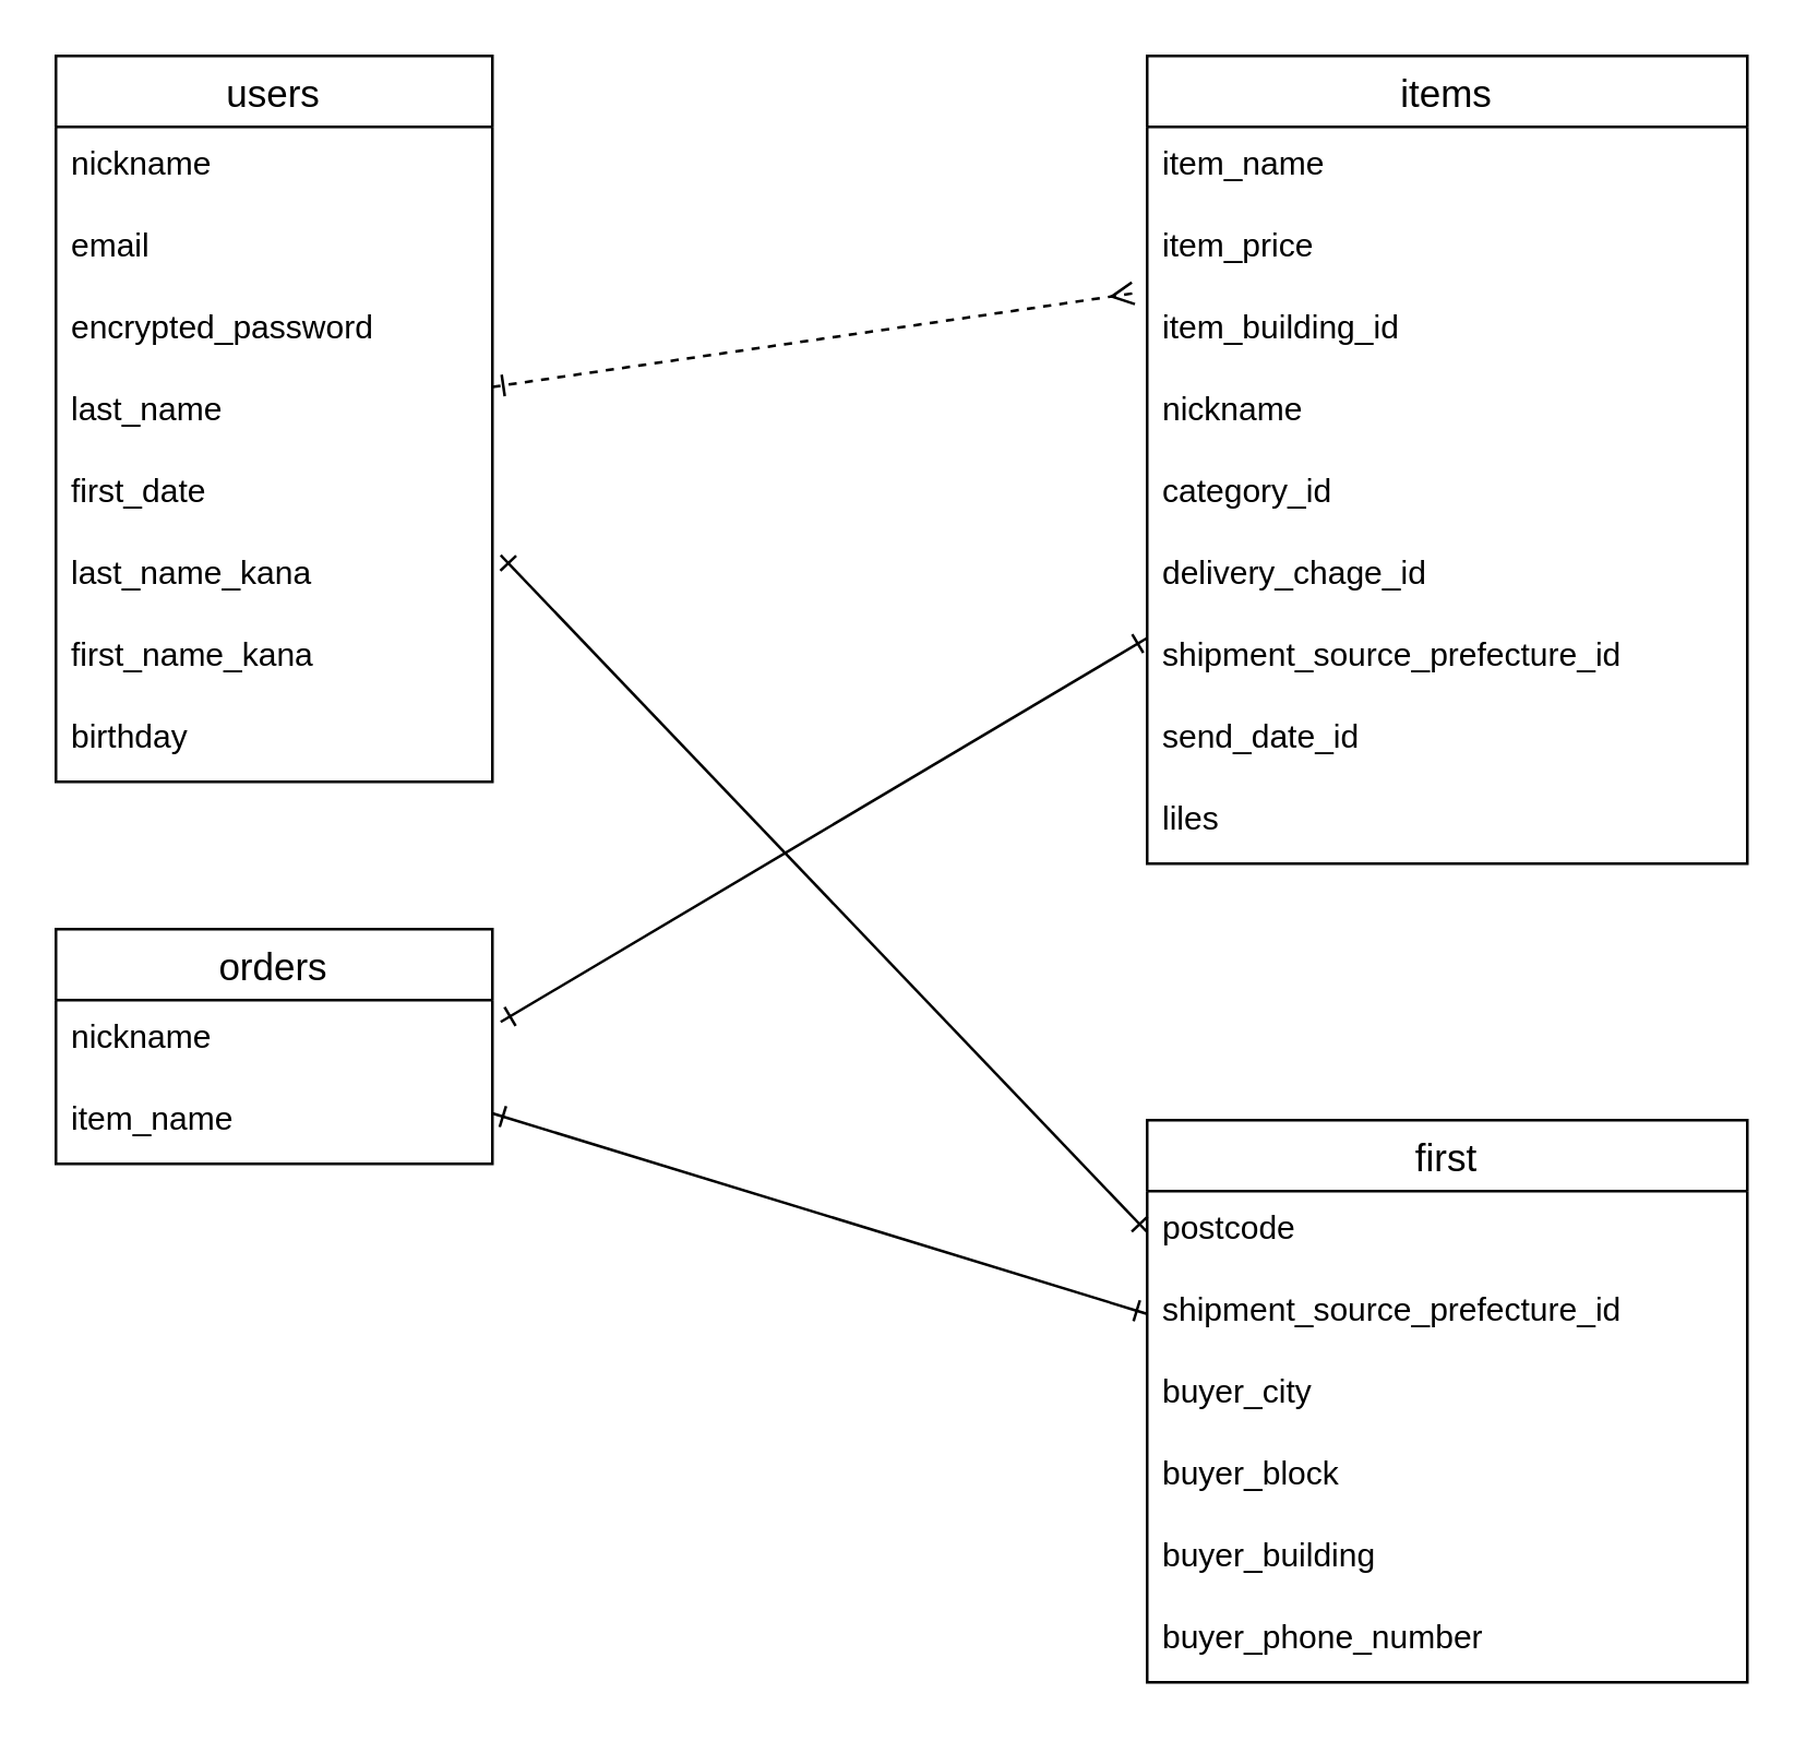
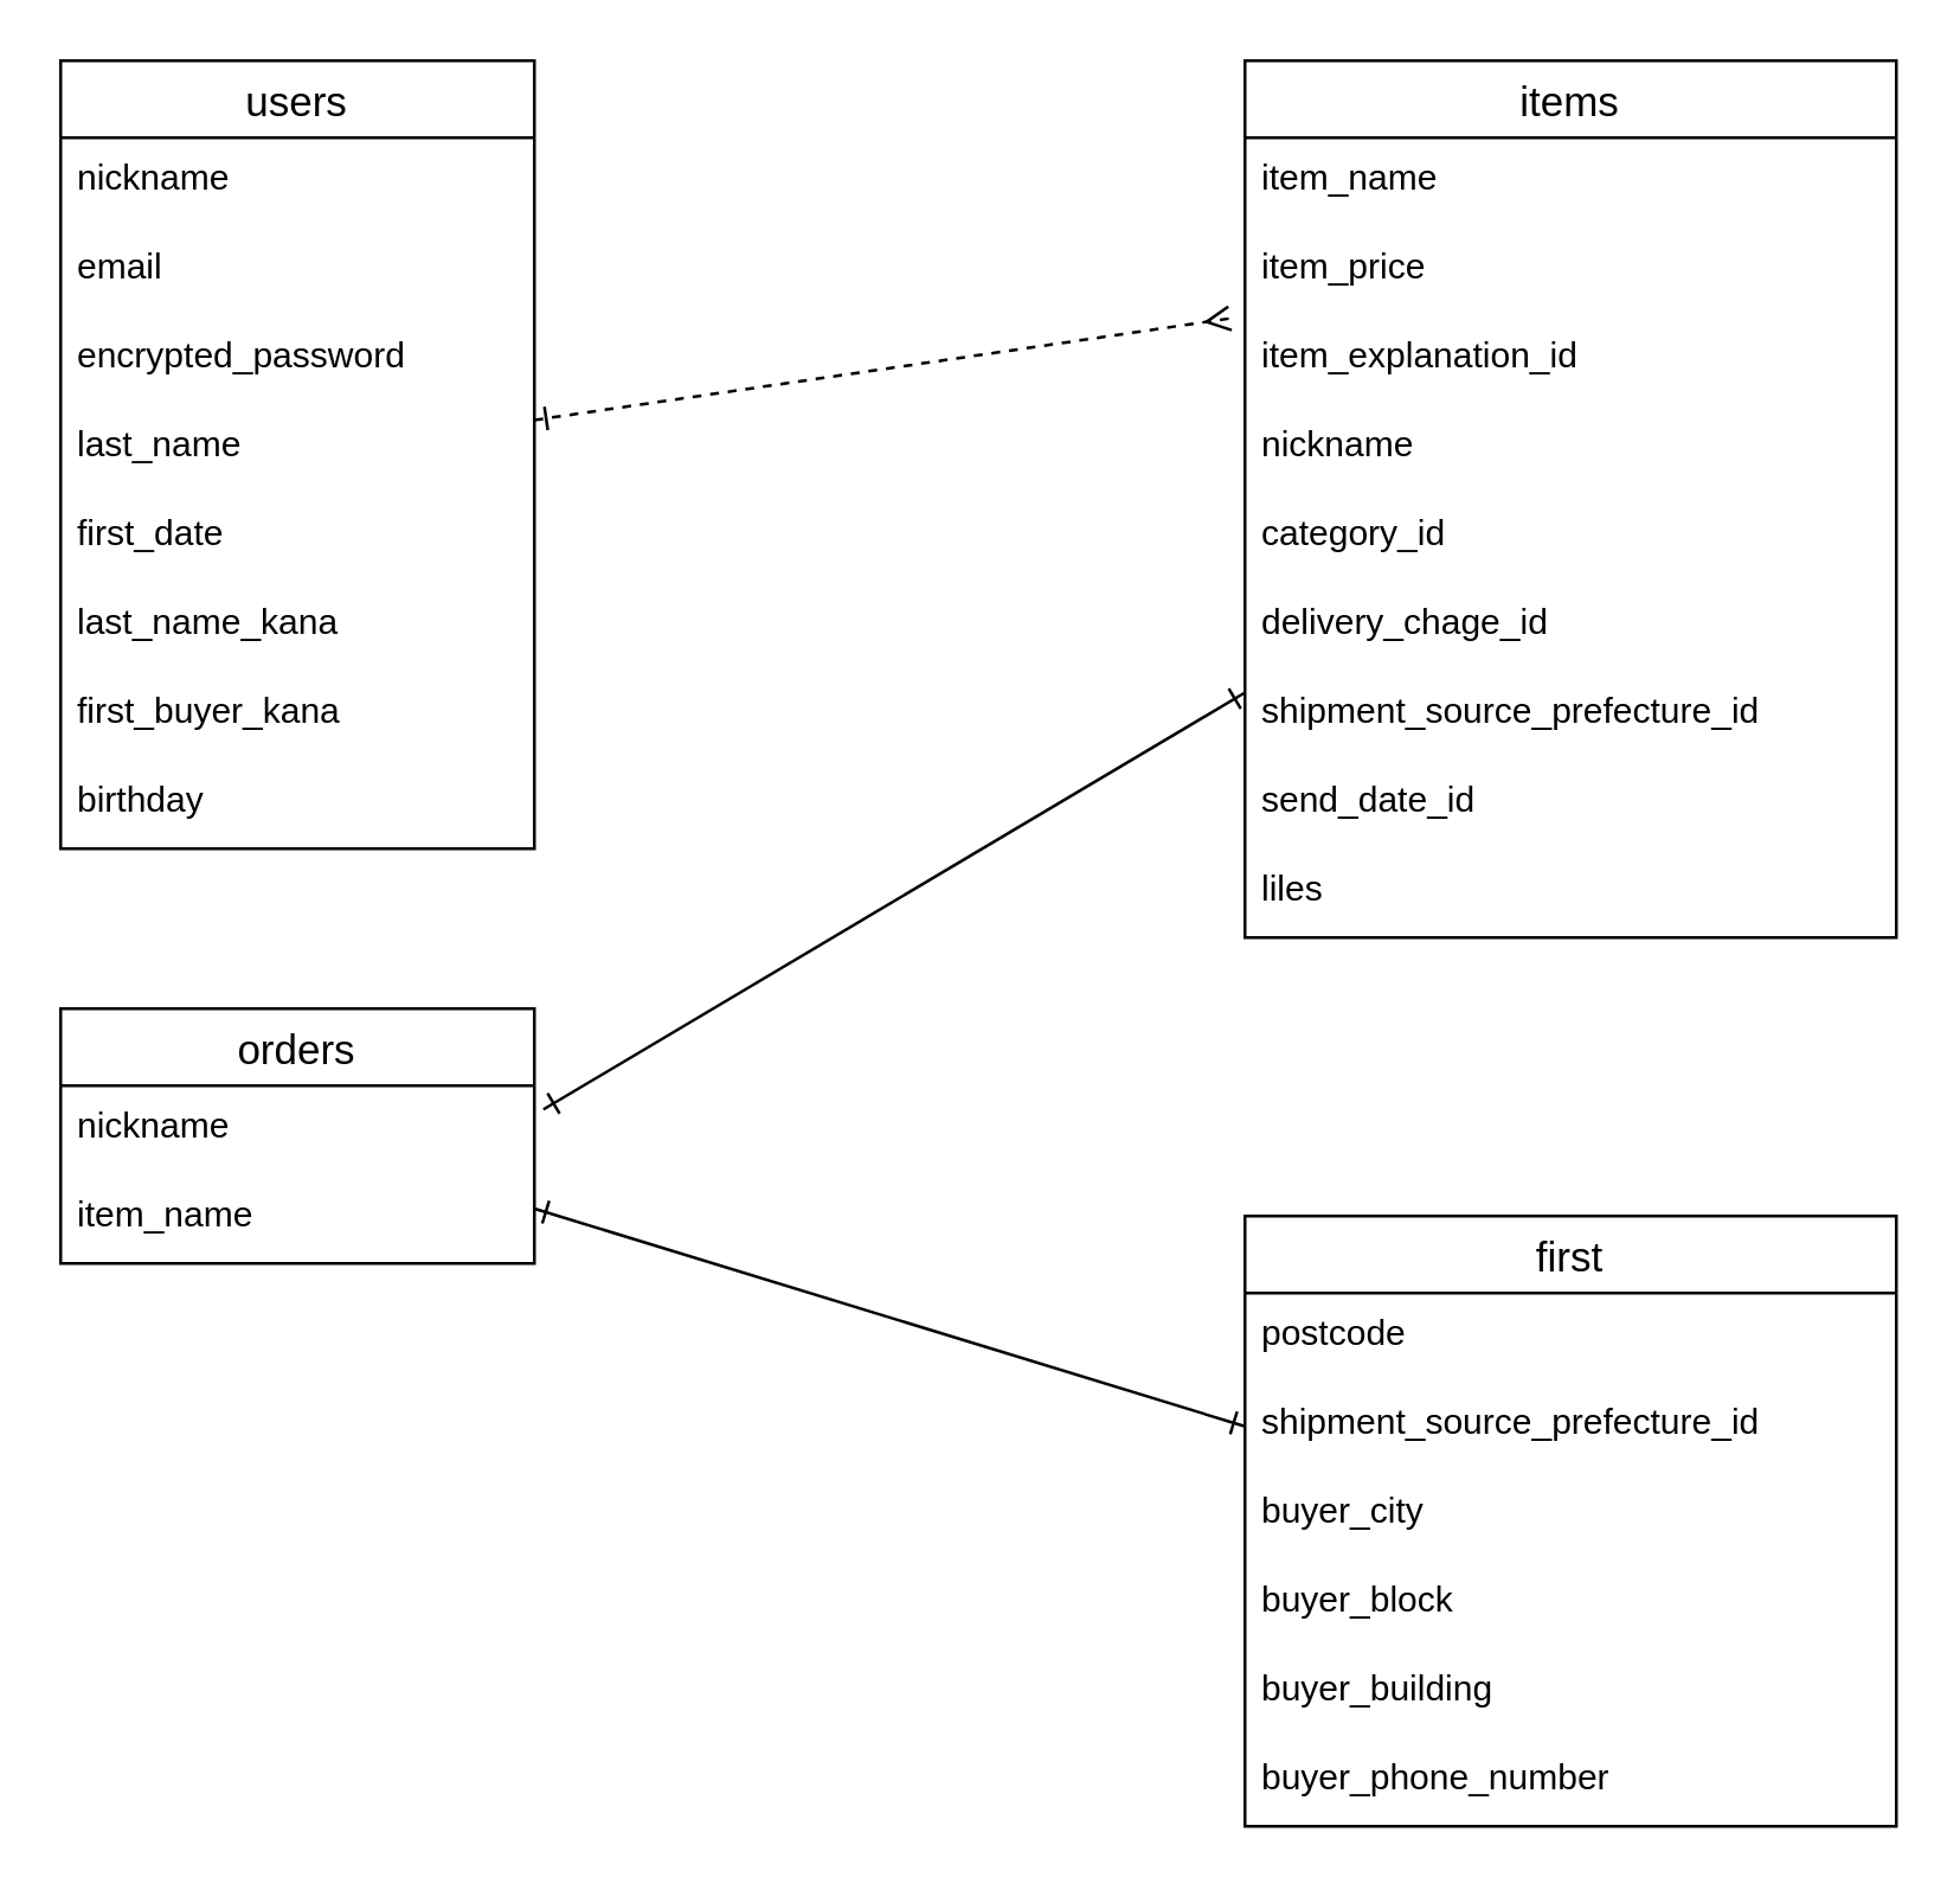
- <mxCell id="16" value="item_building_id" style="text;strokeColor=none;fillColor=none;spacingLeft=4;spacingRight=4;overflow=hidden;rotatable=0;points=[[0,0.5],[1,0.5]];portConstraint=eastwest;fontSize=12;" vertex="1" parent="13"><mxGeometry y="86" width="220" height="30" as="geometry" /></mxCell>
+ <mxCell id="16" value="item_explanation_id" style="text;strokeColor=none;fillColor=none;spacingLeft=4;spacingRight=4;overflow=hidden;rotatable=0;points=[[0,0.5],[1,0.5]];portConstraint=eastwest;fontSize=12;" vertex="1" parent="13"><mxGeometry y="86" width="220" height="30" as="geometry" /></mxCell>
- <mxCell id="10" value="first_name_kana" style="text;strokeColor=none;fillColor=none;spacingLeft=4;spacingRight=4;overflow=hidden;rotatable=0;points=[[0,0.5],[1,0.5]];portConstraint=eastwest;fontSize=12;" vertex="1" parent="3"><mxGeometry y="206" width="160" height="30" as="geometry" /></mxCell>
+ <mxCell id="10" value="first_buyer_kana" style="text;strokeColor=none;fillColor=none;spacingLeft=4;spacingRight=4;overflow=hidden;rotatable=0;points=[[0,0.5],[1,0.5]];portConstraint=eastwest;fontSize=12;" vertex="1" parent="3"><mxGeometry y="206" width="160" height="30" as="geometry" /></mxCell>
- <mxCell id="27" style="edgeStyle=none;html=1;entryX=1.019;entryY=0.233;entryDx=0;entryDy=0;entryPerimeter=0;startArrow=ERone;startFill=0;endArrow=ERone;endFill=0;exitX=0;exitY=0.5;exitDx=0;exitDy=0;" edge="1" parent="1" source="29" target="9"><mxGeometry relative="1" as="geometry"><mxPoint x="410" y="440" as="sourcePoint" /></mxGeometry></mxCell>
